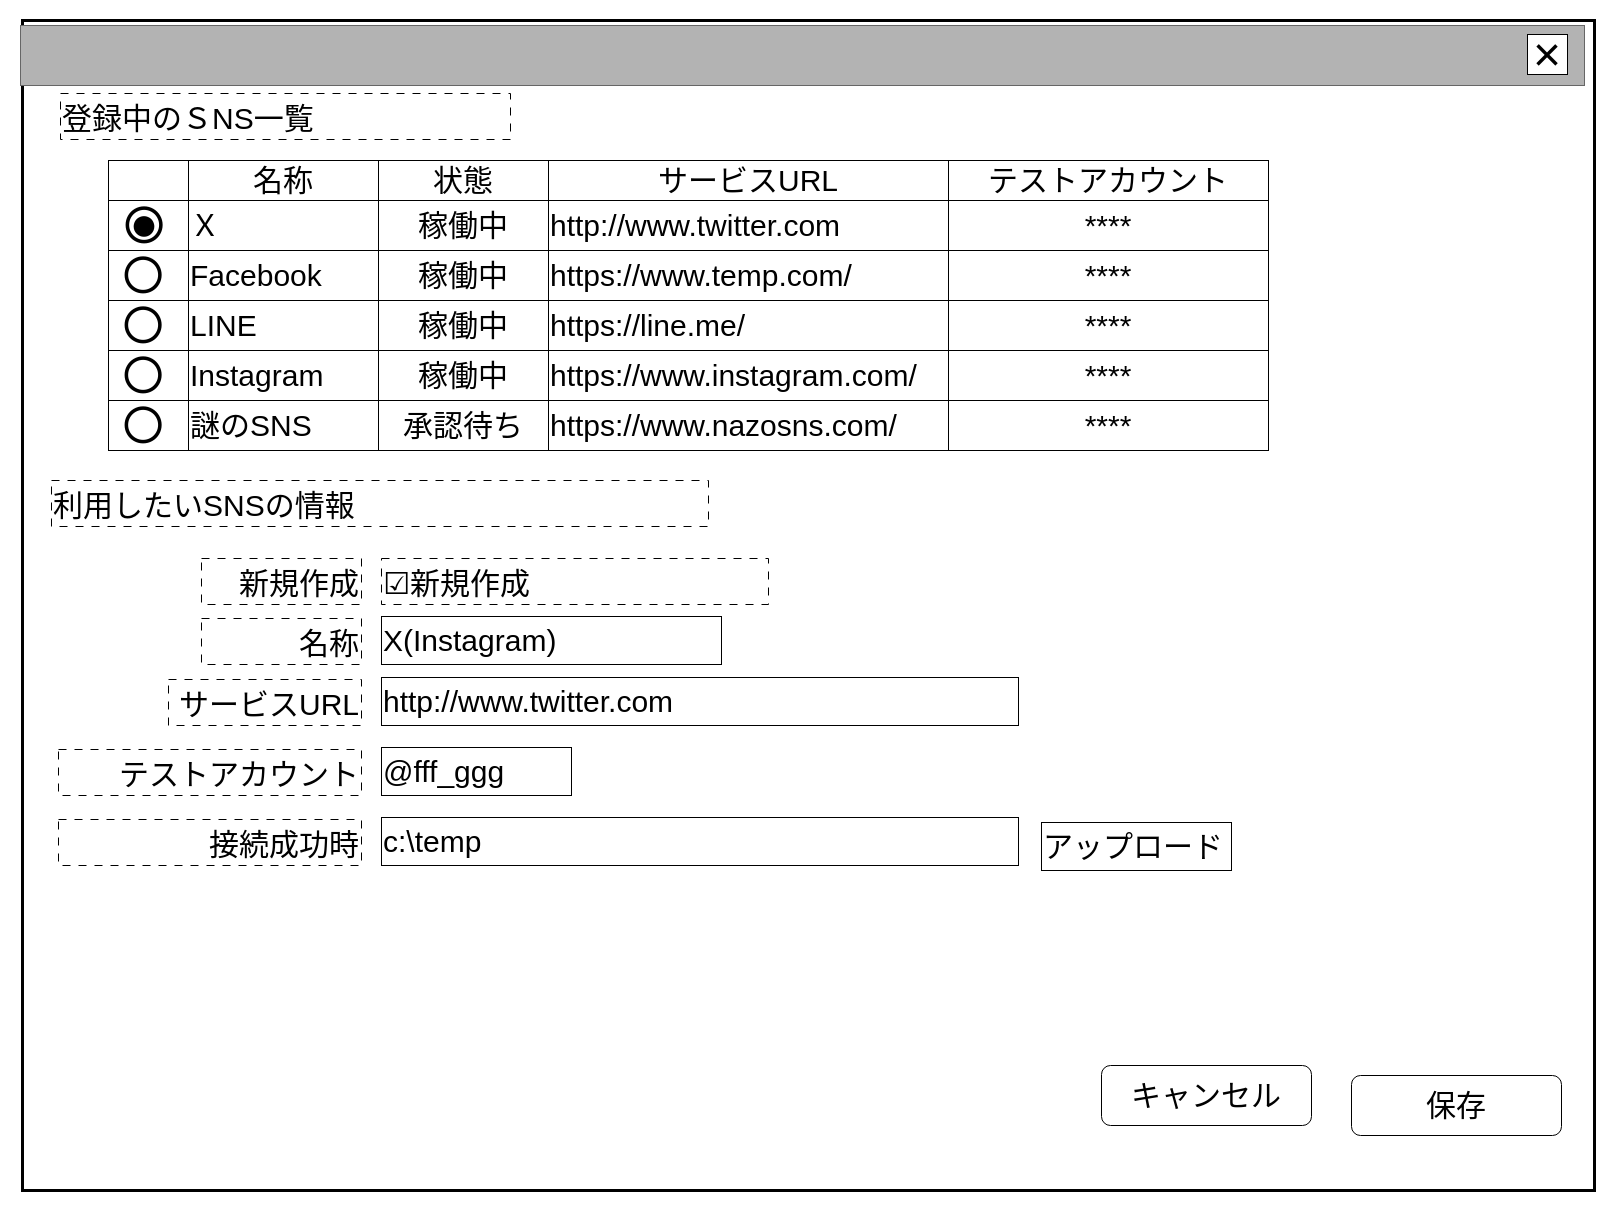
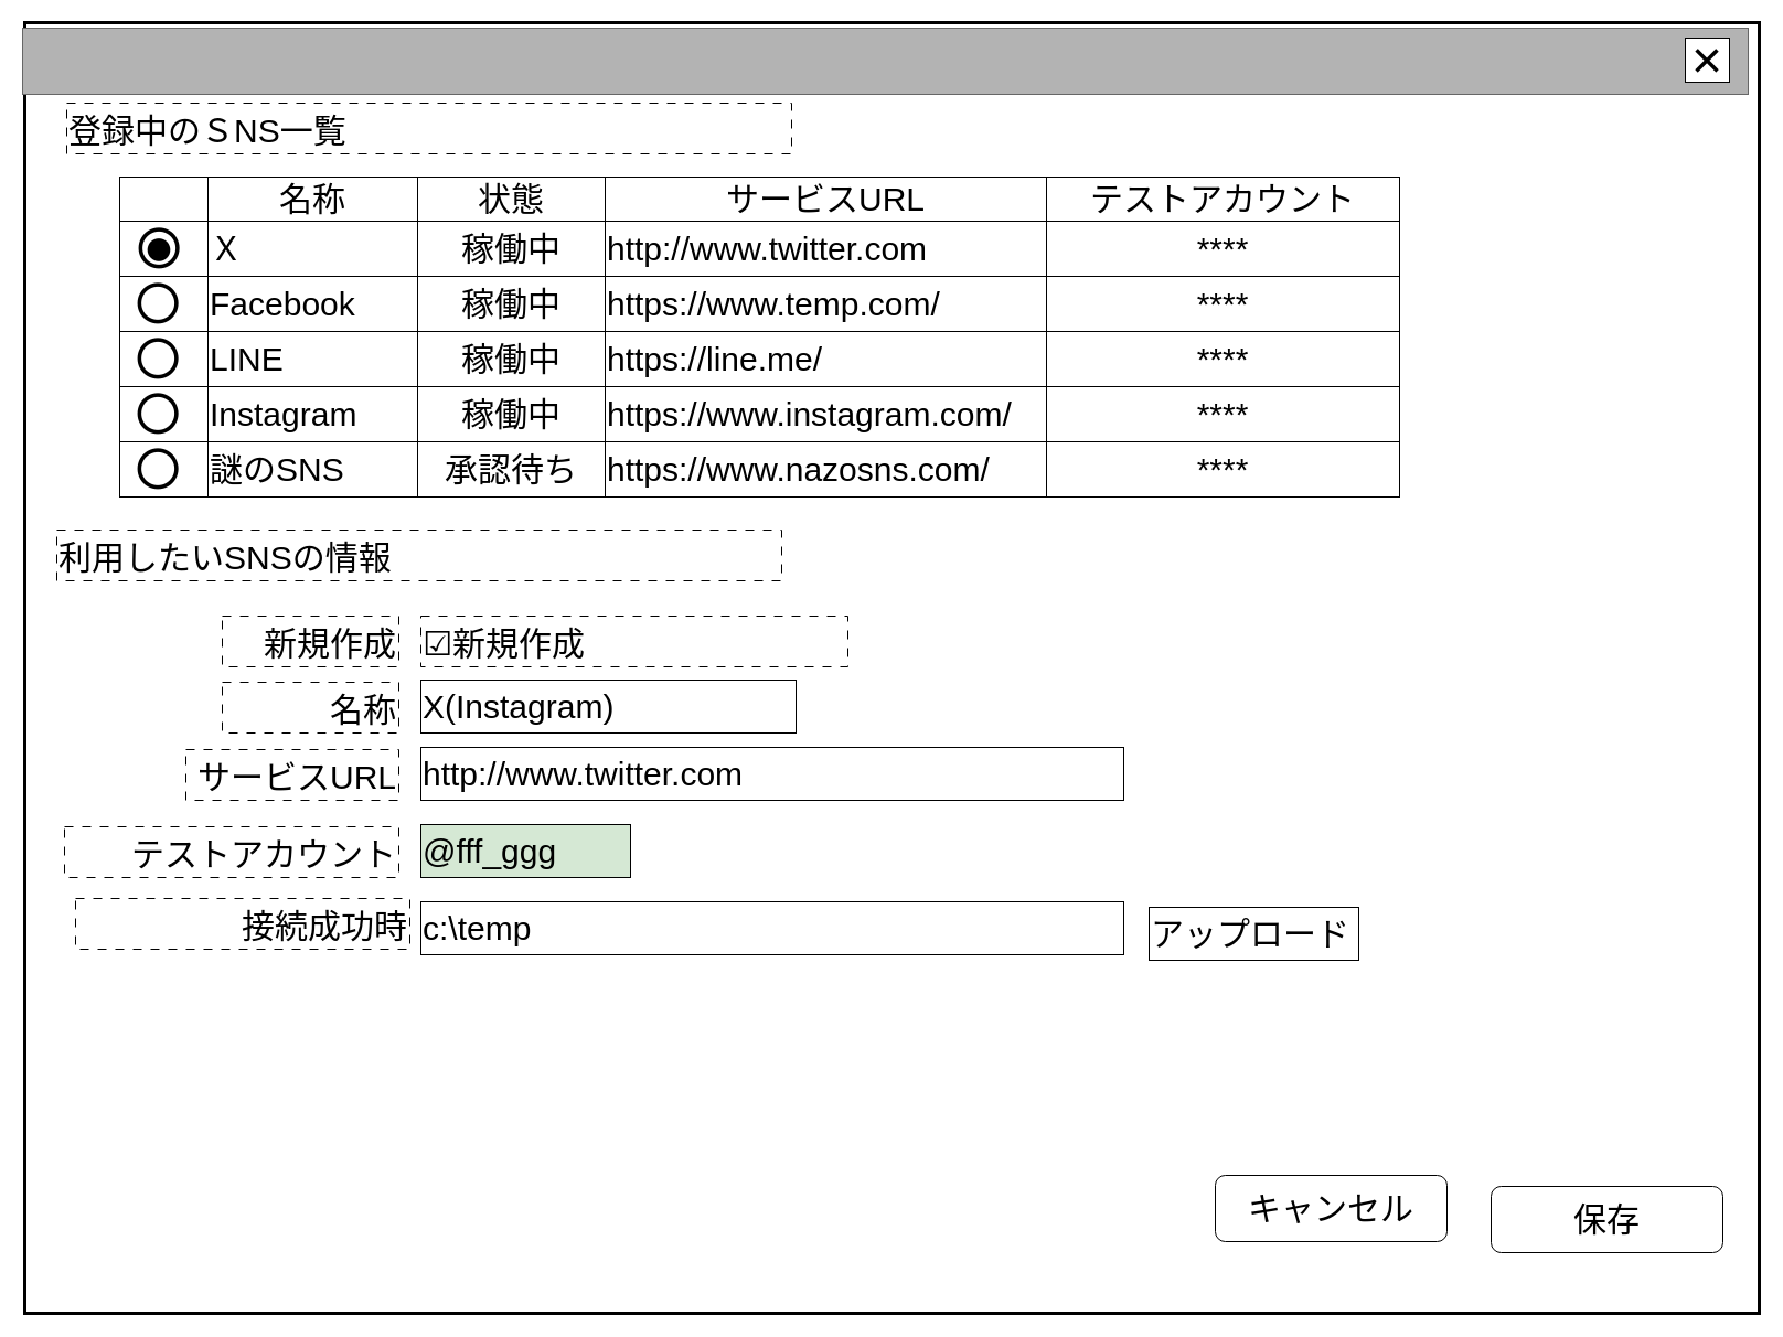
- <mxCell id="13" value="&lt;span style=&quot;font-size: 30px;&quot;&gt;登録中のＳNS一覧&lt;/span&gt;" style="rounded=0;whiteSpace=wrap;html=1;align=left;dashed=1;dashPattern=8 8;verticalAlign=bottom;" parent="7" vertex="1"><mxGeometry x="60" y="93" width="450" height="46" as="geometry" /></mxCell>
+ <mxCell id="13" value="&lt;span style=&quot;font-size: 30px;&quot;&gt;登録中のＳNS一覧&lt;/span&gt;" style="rounded=0;whiteSpace=wrap;html=1;align=left;dashed=1;dashPattern=8 8;verticalAlign=bottom;" parent="7" vertex="1"><mxGeometry x="60" y="93" width="657" height="46" as="geometry" /></mxCell>
- <mxCell id="17" value="&lt;span style=&quot;font-size: 30px;&quot;&gt;@fff_ggg&lt;/span&gt;" style="rounded=0;whiteSpace=wrap;html=1;align=left;" parent="7" vertex="1"><mxGeometry x="381" y="747" width="190" height="48" as="geometry" /></mxCell>
+ <mxCell id="17" value="&lt;span style=&quot;font-size: 30px;&quot;&gt;@fff_ggg&lt;/span&gt;" style="rounded=0;whiteSpace=wrap;html=1;align=left;fillColor=#d5e8d4;" parent="7" vertex="1"><mxGeometry x="381" y="747" width="190" height="48" as="geometry" /></mxCell>
- <mxCell id="63" value="&lt;span style=&quot;font-size: 30px;&quot;&gt;接続成功時&lt;/span&gt;" style="rounded=0;whiteSpace=wrap;html=1;align=right;dashed=1;dashPattern=8 8;verticalAlign=bottom;" parent="7" vertex="1"><mxGeometry x="58" y="819" width="303" height="46" as="geometry" /></mxCell>
+ <mxCell id="63" value="&lt;span style=&quot;font-size: 30px;&quot;&gt;接続成功時&lt;/span&gt;" style="rounded=0;whiteSpace=wrap;html=1;align=right;dashed=1;dashPattern=8 8;verticalAlign=bottom;" parent="7" vertex="1"><mxGeometry x="68" y="814" width="303" height="46" as="geometry" /></mxCell>
